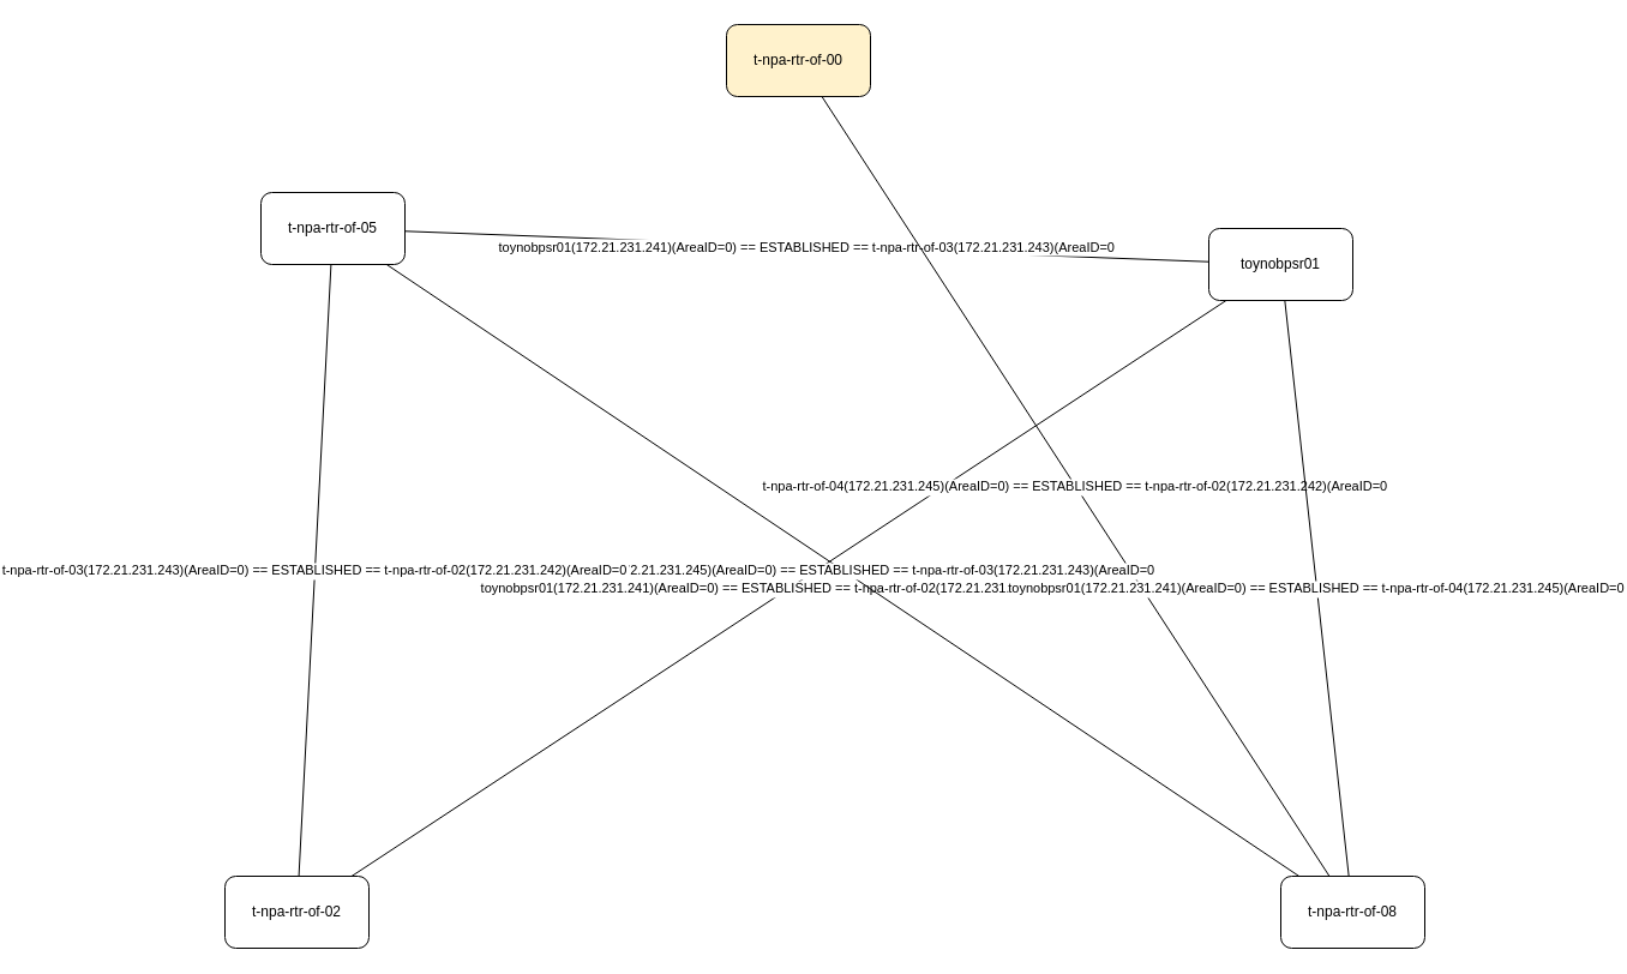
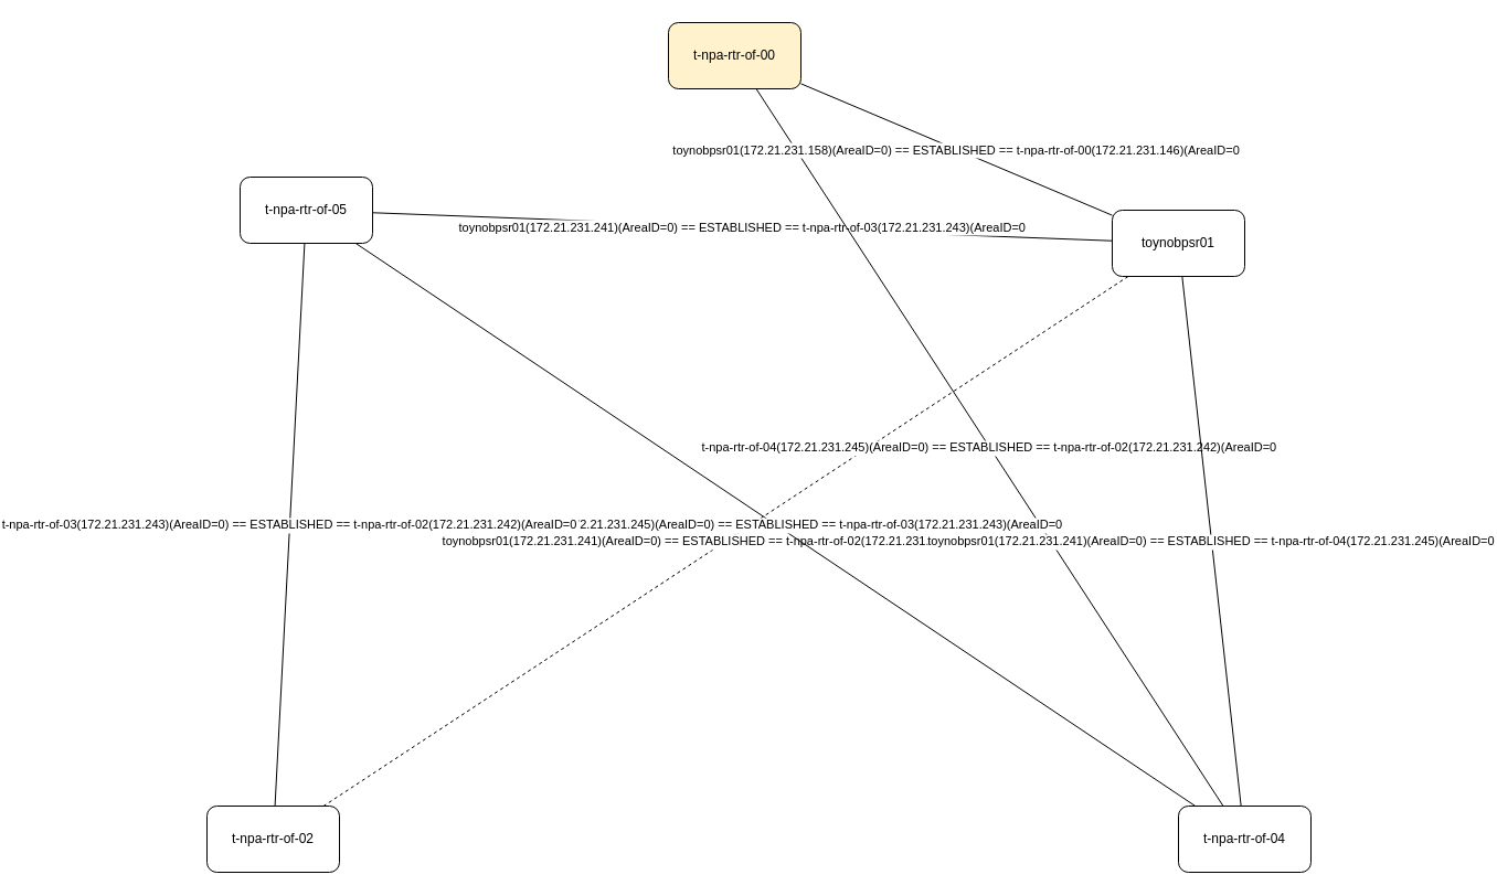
+ <mxCell id="13" value="toynobpsr01(172.21.231.158)(AreaID=0) == ESTABLISHED == t-npa-rtr-of-00(172.21.231.146)(AreaID=0" style="endArrow=none;" parent="1" source="2" target="12" edge="1"><mxGeometry relative="1" as="geometry" /></mxCell>
- <mxCell id="4" value="toynobpsr01(172.21.231.241)(AreaID=0) == ESTABLISHED == t-npa-rtr-of-02(172.21.231.242)(AreaID=0" style="endArrow=none;" parent="1" source="2" target="3" edge="1"><mxGeometry relative="1" as="geometry" /></mxCell>
+ <mxCell id="4" value="toynobpsr01(172.21.231.241)(AreaID=0) == ESTABLISHED == t-npa-rtr-of-02(172.21.231.242)(AreaID=0" style="endArrow=none;dashed=1;" parent="1" source="2" target="3" edge="1"><mxGeometry relative="1" as="geometry" /></mxCell>
- <mxCell id="7" value="t-npa-rtr-of-08" style="rounded=1;whiteSpace=wrap;html=1;" parent="1" vertex="1"><mxGeometry x="900" y="730" width="120" height="60" as="geometry" /></mxCell>
+ <mxCell id="7" value="t-npa-rtr-of-04" style="rounded=1;whiteSpace=wrap;html=1;" parent="1" vertex="1"><mxGeometry x="900" y="730" width="120" height="60" as="geometry" /></mxCell>
